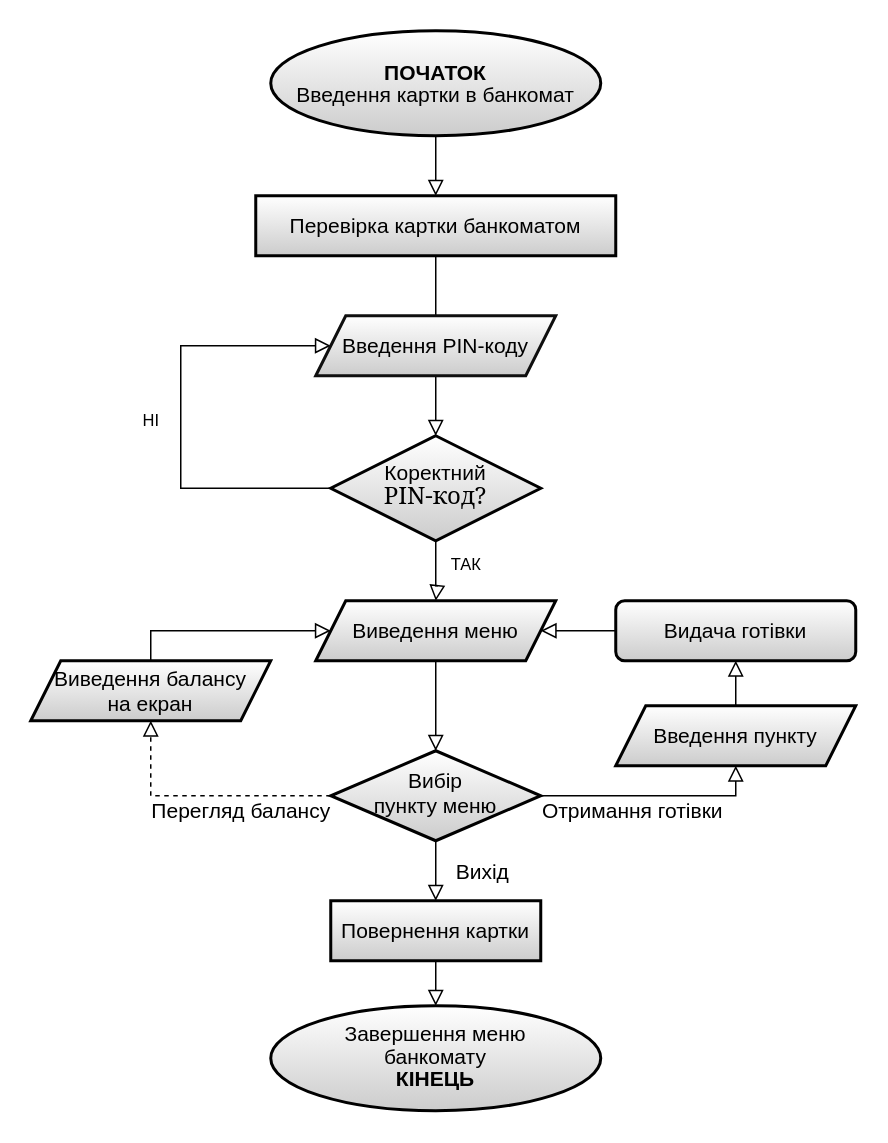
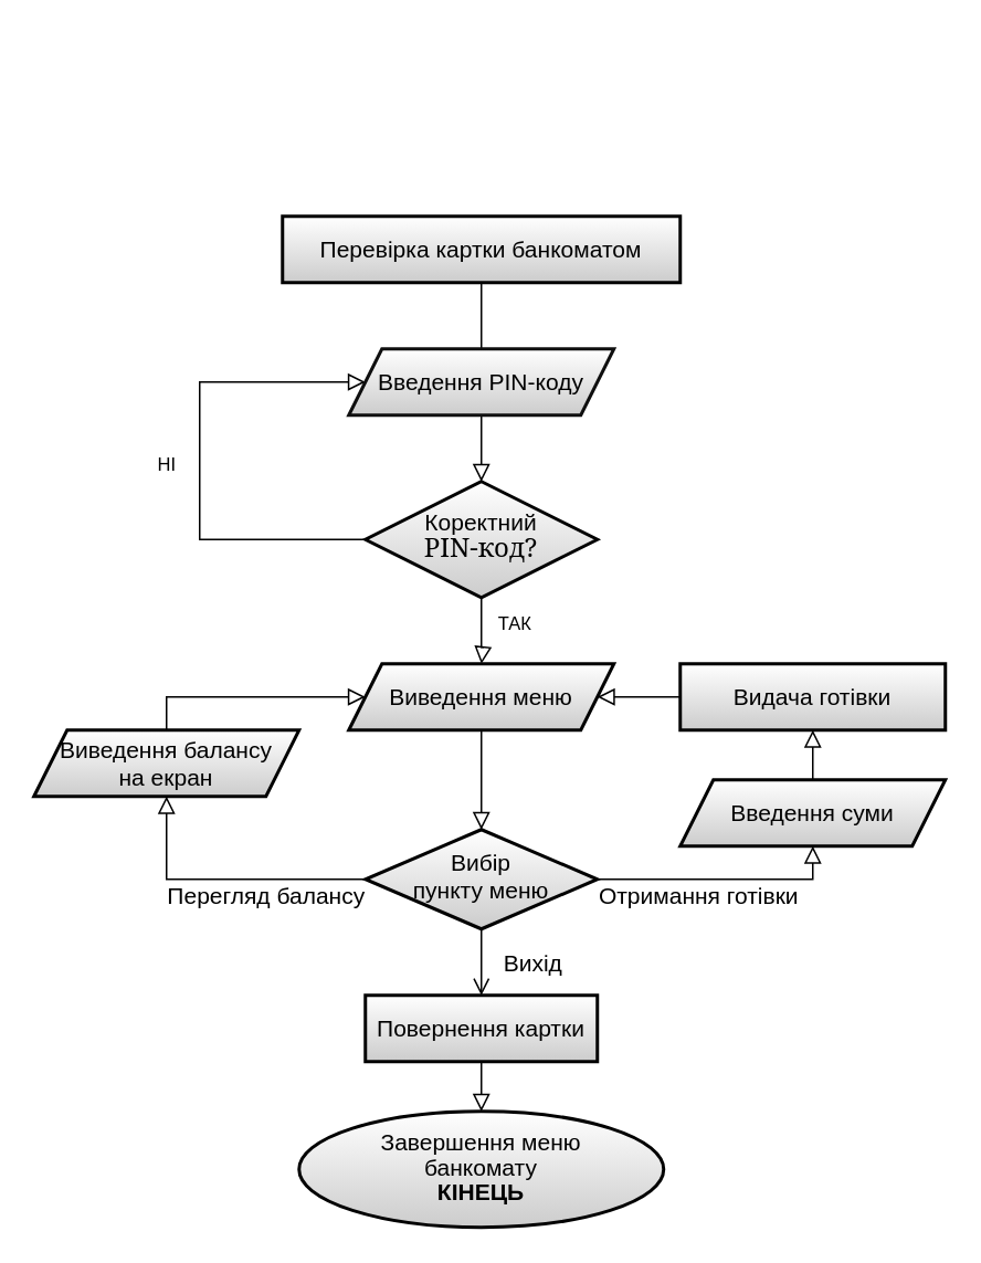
- <mxCell id="7" value="&lt;font style=&quot;font-size: 14px;&quot;&gt;&lt;b&gt;ПОЧАТОК&lt;/b&gt;&lt;/font&gt;&lt;div&gt;&lt;div&gt;&lt;span style=&quot;line-height: 115%;&quot;&gt;&lt;font style=&quot;font-size: 14px;&quot; face=&quot;Helvetica&quot;&gt;Введення картки в банкомат&lt;/font&gt;&lt;/span&gt;&lt;br&gt;&lt;/div&gt;&lt;/div&gt;" style="ellipse;whiteSpace=wrap;html=1;strokeWidth=2;gradientColor=#CCCCCC;" parent="1" vertex="1"><mxGeometry x="180" y="20" width="220" height="70" as="geometry" /></mxCell>
- <mxCell id="2" value="" style="rounded=0;html=1;jettySize=auto;orthogonalLoop=1;fontSize=11;endArrow=block;endFill=0;endSize=8;strokeWidth=1;shadow=0;labelBackgroundColor=none;edgeStyle=orthogonalEdgeStyle;exitX=0.5;exitY=1;exitDx=0;exitDy=0;entryX=0.5;entryY=0;entryDx=0;entryDy=0;" parent="1" source="7" target="8" edge="1"><mxGeometry relative="1" as="geometry"><mxPoint x="290" y="140" as="targetPoint" /></mxGeometry></mxCell>
- <mxCell id="20" value="&lt;font style=&quot;font-size: 14px;&quot;&gt;Видача готівки&lt;/font&gt;" style="whiteSpace=wrap;html=1;strokeWidth=2;gradientColor=#CCCCCC;rounded=1;" parent="1" vertex="1"><mxGeometry x="410" y="400" width="160" height="40" as="geometry" /></mxCell>
+ <mxCell id="20" value="&lt;font style=&quot;font-size: 14px;&quot;&gt;Видача готівки&lt;/font&gt;" style="rounded=0;whiteSpace=wrap;html=1;strokeWidth=2;gradientColor=#CCCCCC;" parent="1" vertex="1"><mxGeometry x="410" y="400" width="160" height="40" as="geometry" /></mxCell>
- <mxCell id="17" value="&lt;font style=&quot;font-size: 14px;&quot;&gt;Введення пункту&lt;/font&gt;" style="shape=parallelogram;perimeter=parallelogramPerimeter;whiteSpace=wrap;html=1;fixedSize=1;strokeWidth=2;gradientColor=#CCCCCC;" parent="1" vertex="1"><mxGeometry x="410" y="470" width="160" height="40" as="geometry" /></mxCell>
+ <mxCell id="17" value="&lt;font style=&quot;font-size: 14px;&quot;&gt;Введення суми&lt;/font&gt;" style="shape=parallelogram;perimeter=parallelogramPerimeter;whiteSpace=wrap;html=1;fixedSize=1;strokeWidth=2;gradientColor=#CCCCCC;" parent="1" vertex="1"><mxGeometry x="410" y="470" width="160" height="40" as="geometry" /></mxCell>
- <mxCell id="12" value="&lt;font style=&quot;font-size: 14px; background-color: rgb(255, 255, 255);&quot;&gt;Перегляд балансу&lt;/font&gt;" style="rounded=0;html=1;jettySize=auto;orthogonalLoop=1;fontSize=11;endArrow=block;endFill=0;endSize=8;strokeWidth=1;shadow=0;labelBackgroundColor=none;edgeStyle=orthogonalEdgeStyle;exitX=0;exitY=0.5;exitDx=0;exitDy=0;entryX=0.5;entryY=1;entryDx=0;entryDy=0;dashed=1;" parent="1" source="13" target="15" edge="1"><mxGeometry x="-0.294" y="10" relative="1" as="geometry"><mxPoint as="offset" /><mxPoint x="230" y="440" as="sourcePoint" /><mxPoint x="100" y="420" as="targetPoint" /><Array as="points"><mxPoint x="100" y="530" /></Array></mxGeometry></mxCell>
+ <mxCell id="12" value="&lt;font style=&quot;font-size: 14px; background-color: rgb(255, 255, 255);&quot;&gt;Перегляд балансу&lt;/font&gt;" style="rounded=0;html=1;jettySize=auto;orthogonalLoop=1;fontSize=11;endArrow=block;endFill=0;endSize=8;strokeWidth=1;shadow=0;labelBackgroundColor=none;edgeStyle=orthogonalEdgeStyle;exitX=0;exitY=0.5;exitDx=0;exitDy=0;entryX=0.5;entryY=1;entryDx=0;entryDy=0;" parent="1" source="13" target="15" edge="1"><mxGeometry x="-0.294" y="10" relative="1" as="geometry"><mxPoint as="offset" /><mxPoint x="230" y="440" as="sourcePoint" /><mxPoint x="100" y="420" as="targetPoint" /><Array as="points"><mxPoint x="100" y="530" /></Array></mxGeometry></mxCell>
- <mxCell id="23" value="" style="edgeStyle=orthogonalEdgeStyle;rounded=0;html=1;jettySize=auto;orthogonalLoop=1;fontSize=11;endArrow=block;endFill=0;endSize=8;strokeWidth=1;shadow=0;labelBackgroundColor=none;exitX=0.5;exitY=1;exitDx=0;exitDy=0;entryX=0.5;entryY=0;entryDx=0;entryDy=0;" parent="1" source="13" target="25" edge="1"><mxGeometry x="-0.216" y="20" relative="1" as="geometry"><mxPoint as="offset" /><mxPoint x="290" y="570" as="sourcePoint" /><mxPoint x="410" y="580" as="targetPoint" /><Array as="points"><mxPoint x="290" y="590" /><mxPoint x="290" y="590" /></Array></mxGeometry></mxCell>
+ <mxCell id="23" value="" style="edgeStyle=orthogonalEdgeStyle;rounded=0;html=1;jettySize=auto;orthogonalLoop=1;fontSize=11;endArrow=open;endFill=0;endSize=8;strokeWidth=1;shadow=0;labelBackgroundColor=none;exitX=0.5;exitY=1;exitDx=0;exitDy=0;entryX=0.5;entryY=0;entryDx=0;entryDy=0;" parent="1" source="13" target="25" edge="1"><mxGeometry x="-0.216" y="20" relative="1" as="geometry"><mxPoint as="offset" /><mxPoint x="290" y="570" as="sourcePoint" /><mxPoint x="410" y="580" as="targetPoint" /><Array as="points"><mxPoint x="290" y="590" /><mxPoint x="290" y="590" /></Array></mxGeometry></mxCell>
